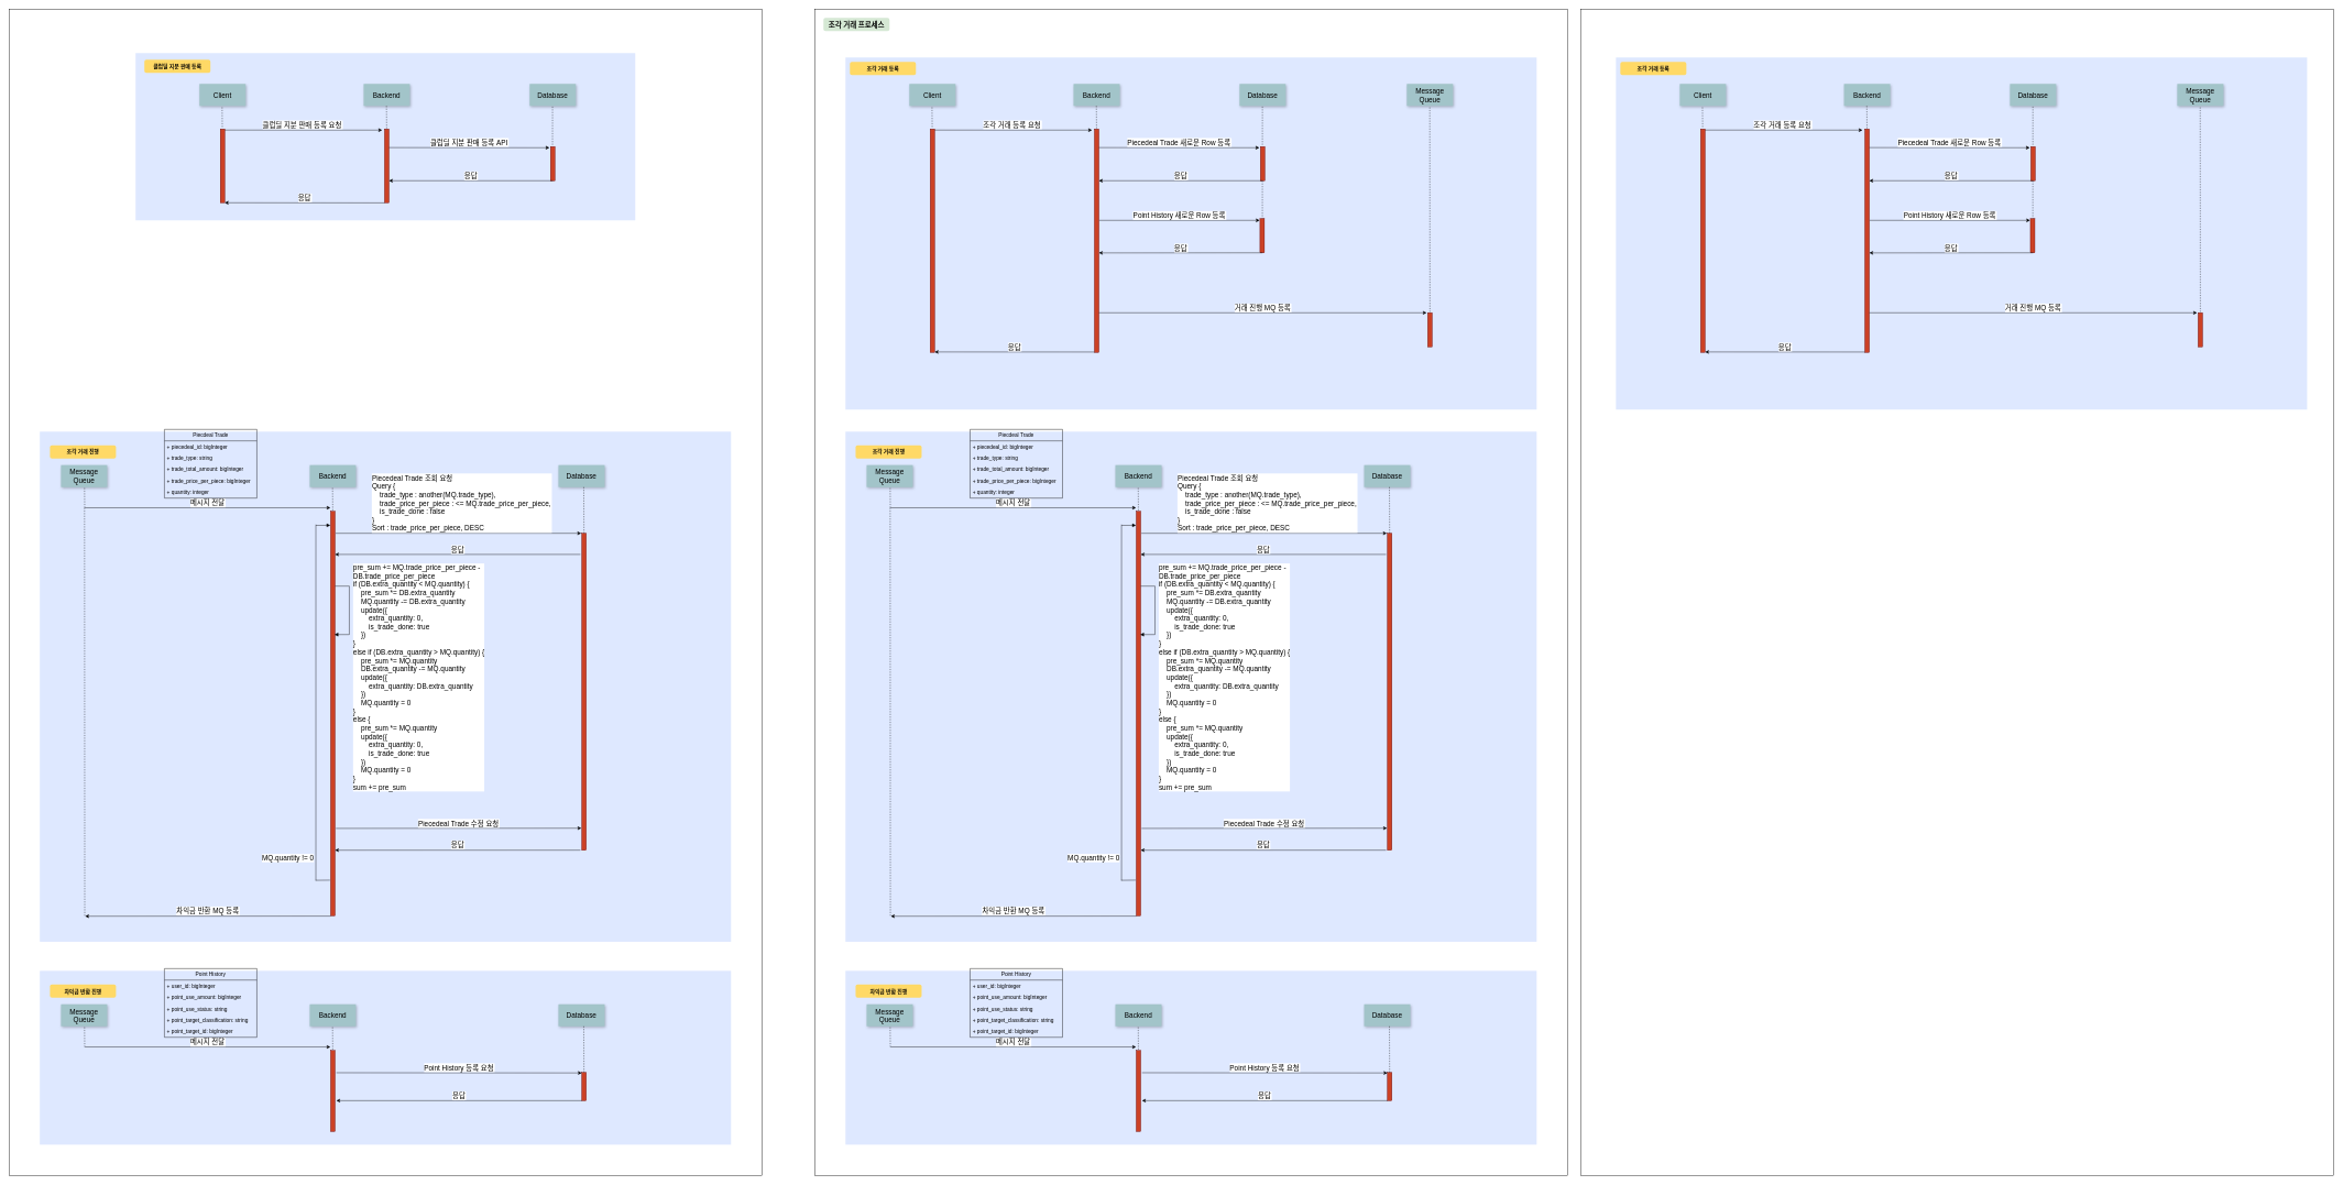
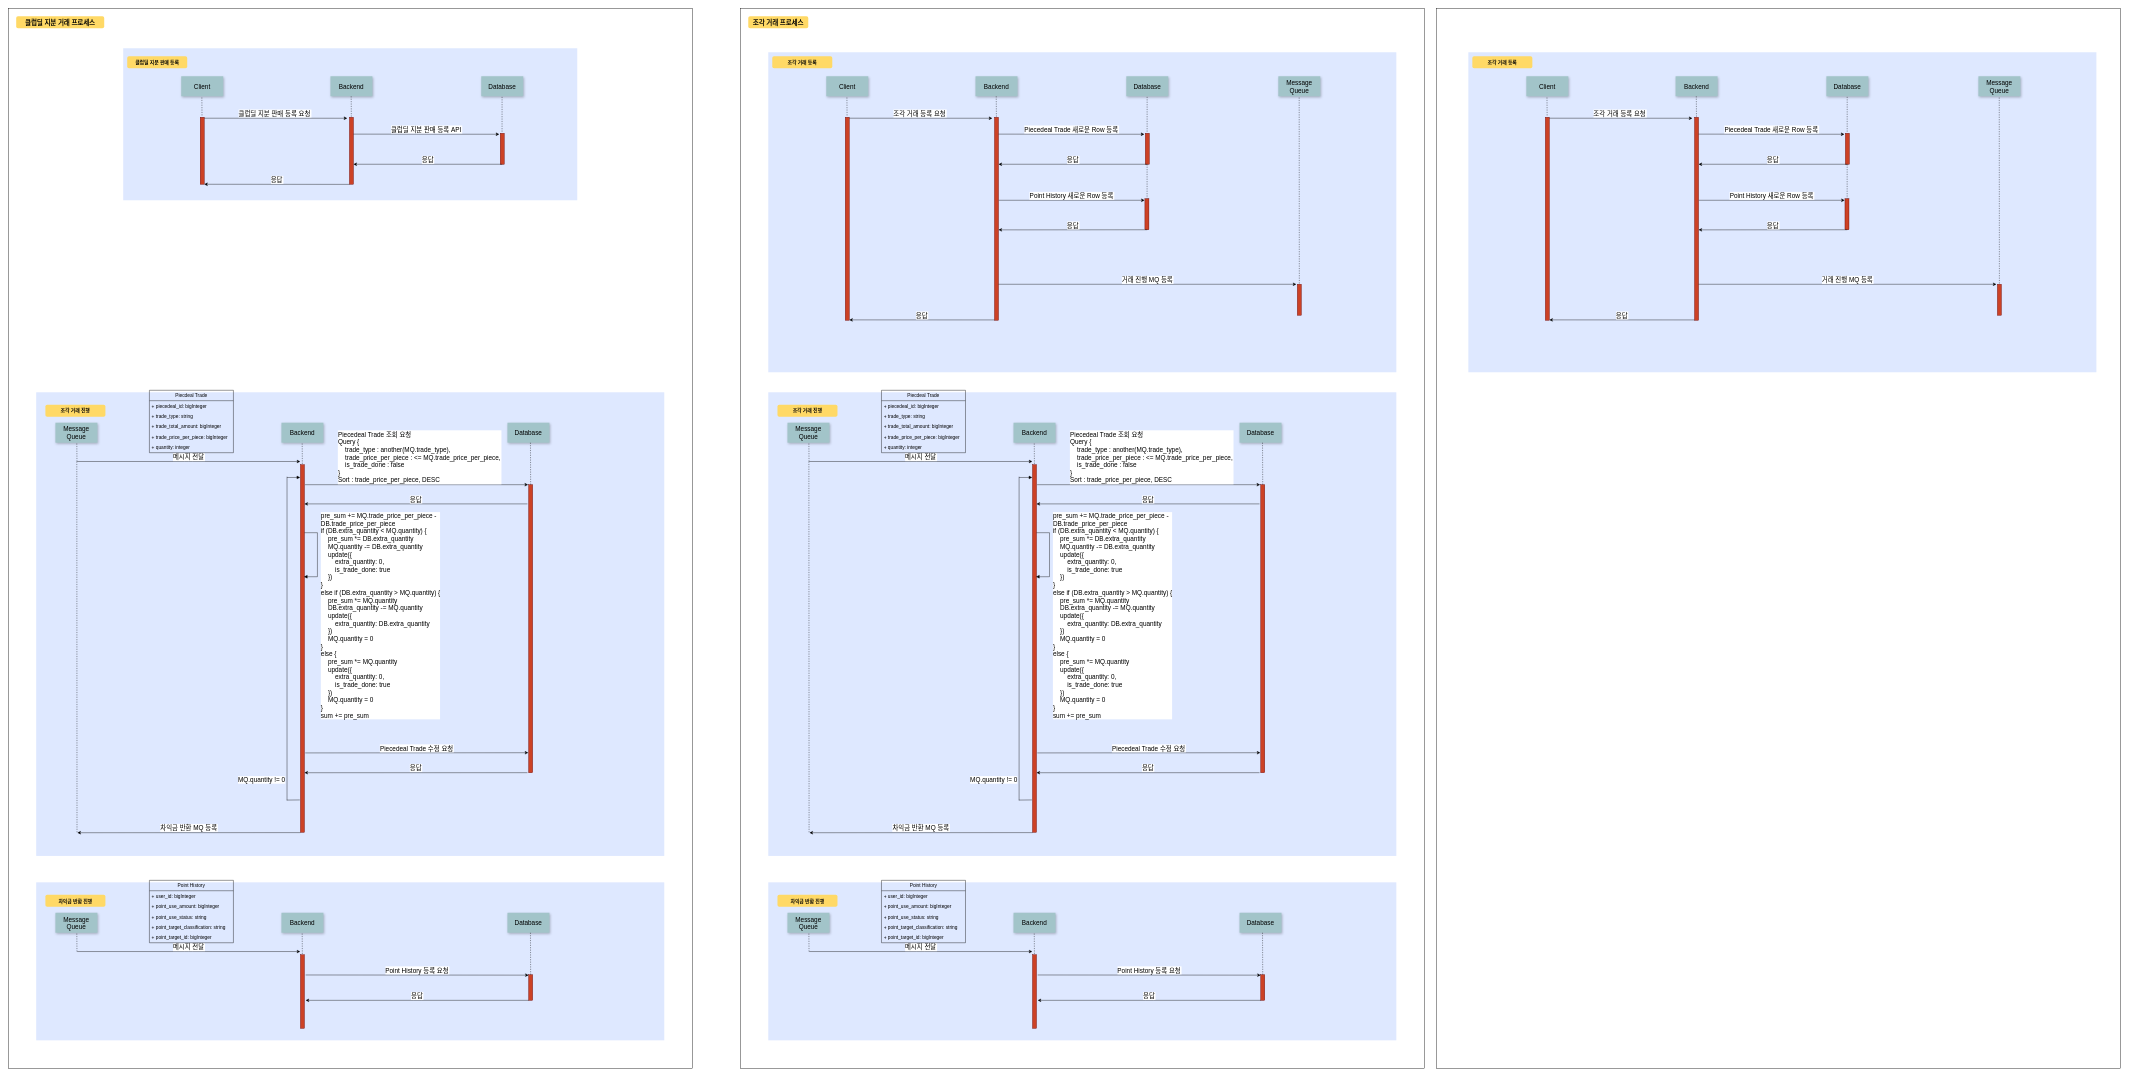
+ <mxCell id="140" value="클럽딜 지분 거래 프로세스" style="rounded=1;fontStyle=1;fillColor=#FFD966;strokeColor=none;fontSize=16;" parent="1" vertex="1"><mxGeometry x="40" y="40" width="220" height="30" as="geometry" /></mxCell>
- <mxCell id="75" value="조각 거래 프로세스" style="rounded=1;fontStyle=1;fillColor=#d5e8d4;strokeColor=none;fontSize=16;" parent="1" vertex="1"><mxGeometry x="1870" y="40" width="150" height="30" as="geometry" /></mxCell>
+ <mxCell id="75" value="조각 거래 프로세스" style="rounded=1;fontStyle=1;fillColor=#FFD966;strokeColor=none;fontSize=16;" parent="1" vertex="1"><mxGeometry x="1870" y="40" width="150" height="30" as="geometry" /></mxCell>
- <mxCell id="78" value="클럽딜 지분 판매 등록" style="rounded=1;fontStyle=1;fillColor=#FFD966;strokeColor=none" parent="1" vertex="1"><mxGeometry x="327.5" y="135" width="150" height="30" as="geometry" /></mxCell>
+ <mxCell id="78" value="클럽딜 지분 판매 등록" style="rounded=1;fontStyle=1;fillColor=#FFD966;strokeColor=none" parent="1" vertex="1"><mxGeometry x="317.5" y="140" width="150" height="30" as="geometry" /></mxCell>
